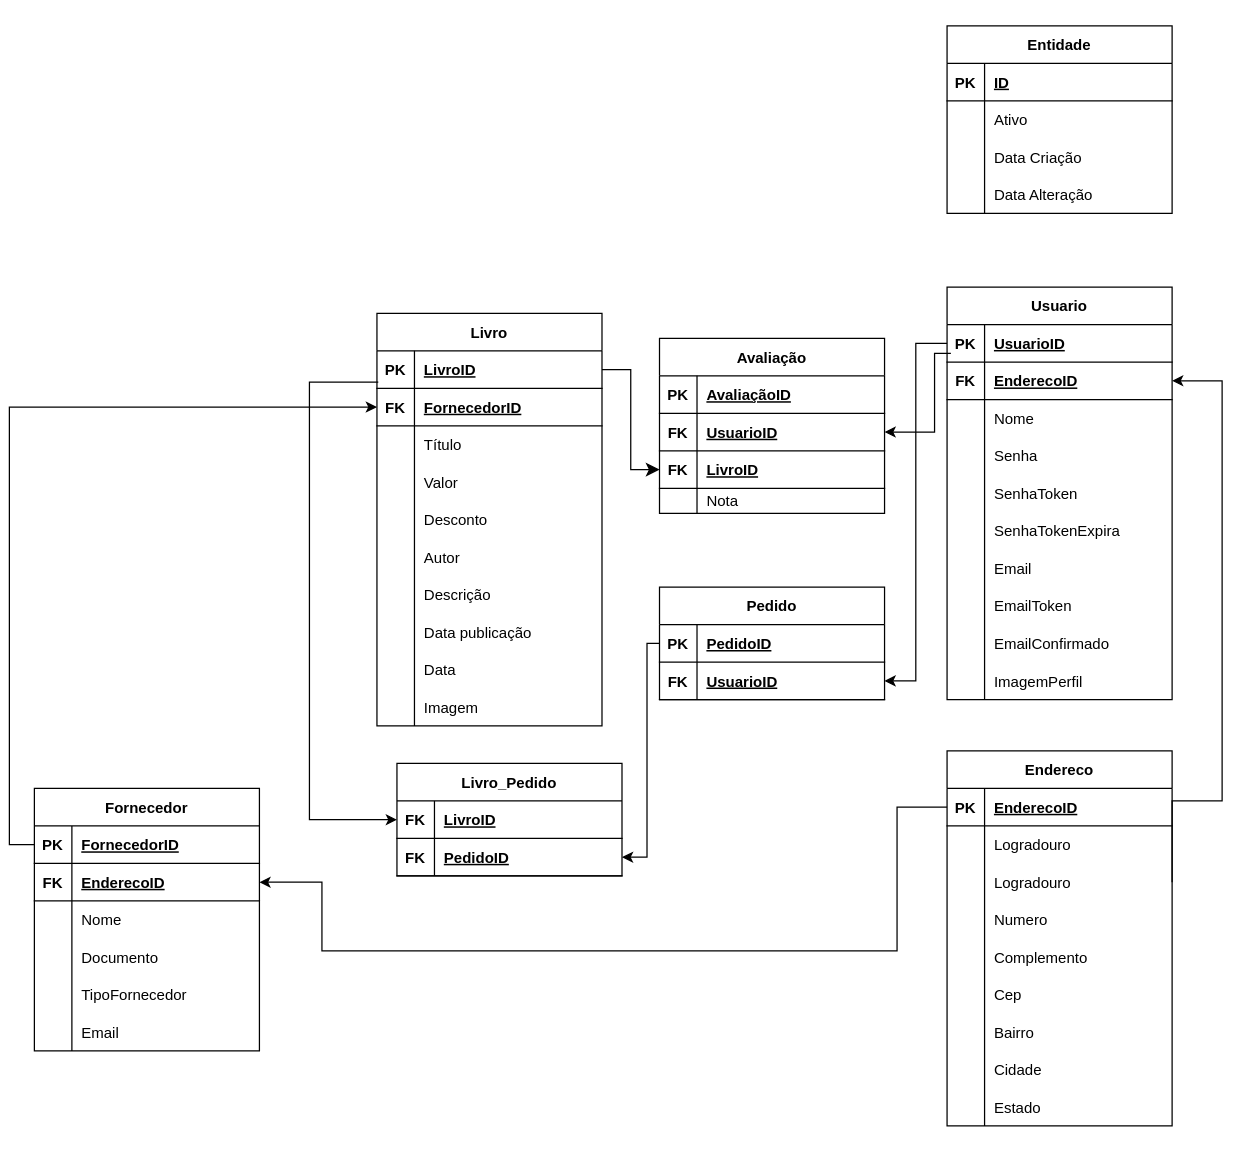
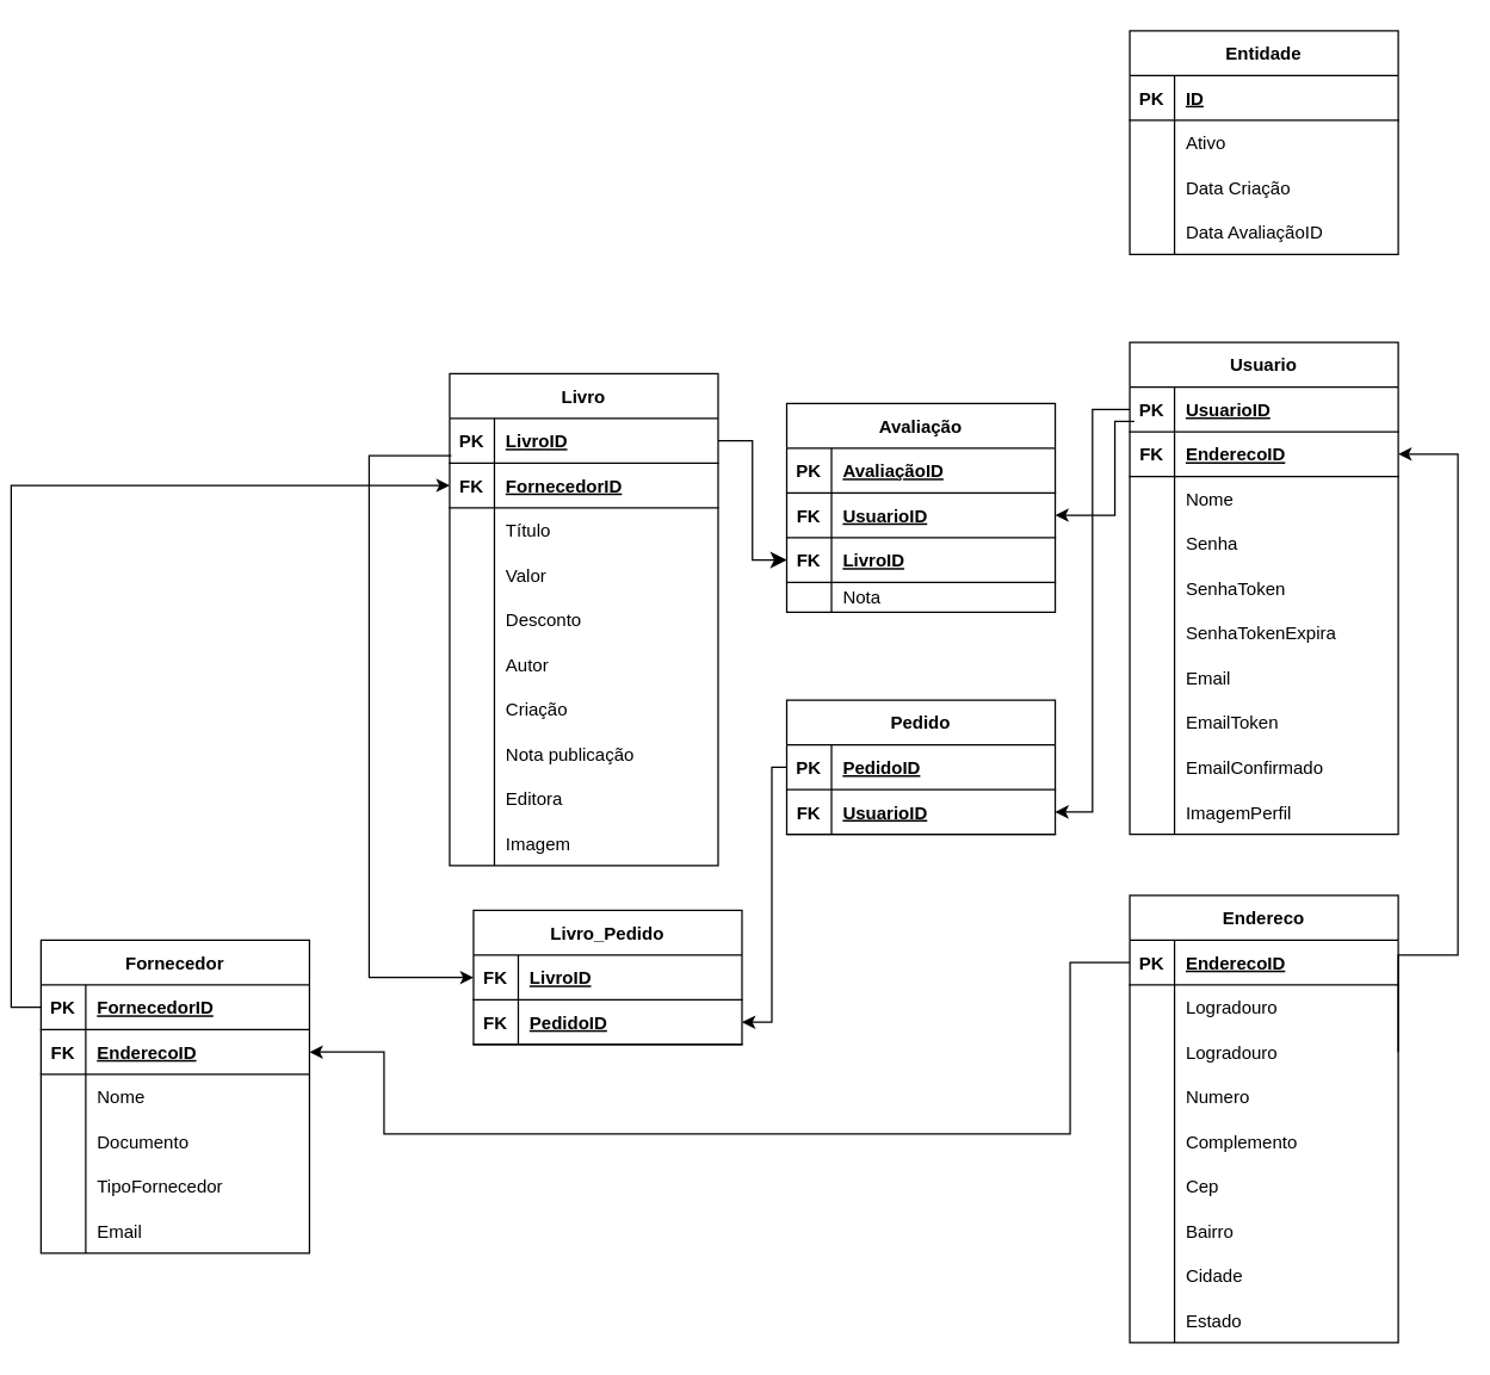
- <mxCell id="122" value="Data Alteração" style="shape=partialRectangle;connectable=0;fillColor=none;top=0;left=0;bottom=0;right=0;align=left;spacingLeft=6;overflow=hidden;" parent="120" vertex="1"><mxGeometry x="30" width="150" height="30" as="geometry"><mxRectangle width="150" height="30" as="alternateBounds" /></mxGeometry></mxCell>
+ <mxCell id="122" value="Data AvaliaçãoID" style="shape=partialRectangle;connectable=0;fillColor=none;top=0;left=0;bottom=0;right=0;align=left;spacingLeft=6;overflow=hidden;" parent="120" vertex="1"><mxGeometry x="30" width="150" height="30" as="geometry"><mxRectangle width="150" height="30" as="alternateBounds" /></mxGeometry></mxCell>
- <mxCell id="23" value="Descrição" style="shape=partialRectangle;connectable=0;fillColor=none;top=0;left=0;bottom=0;right=0;align=left;spacingLeft=6;overflow=hidden;" parent="21" vertex="1"><mxGeometry x="30" width="150" height="30" as="geometry"><mxRectangle width="150" height="30" as="alternateBounds" /></mxGeometry></mxCell>
+ <mxCell id="23" value="Criação" style="shape=partialRectangle;connectable=0;fillColor=none;top=0;left=0;bottom=0;right=0;align=left;spacingLeft=6;overflow=hidden;" parent="21" vertex="1"><mxGeometry x="30" width="150" height="30" as="geometry"><mxRectangle width="150" height="30" as="alternateBounds" /></mxGeometry></mxCell>
- <mxCell id="26" value="Data publicação" style="shape=partialRectangle;connectable=0;fillColor=none;top=0;left=0;bottom=0;right=0;align=left;spacingLeft=6;overflow=hidden;" parent="24" vertex="1"><mxGeometry x="30" width="150" height="30" as="geometry"><mxRectangle width="150" height="30" as="alternateBounds" /></mxGeometry></mxCell>
+ <mxCell id="26" value="Nota publicação" style="shape=partialRectangle;connectable=0;fillColor=none;top=0;left=0;bottom=0;right=0;align=left;spacingLeft=6;overflow=hidden;" parent="24" vertex="1"><mxGeometry x="30" width="150" height="30" as="geometry"><mxRectangle width="150" height="30" as="alternateBounds" /></mxGeometry></mxCell>
- <mxCell id="29" value="Data" style="shape=partialRectangle;connectable=0;fillColor=none;top=0;left=0;bottom=0;right=0;align=left;spacingLeft=6;overflow=hidden;" parent="27" vertex="1"><mxGeometry x="30" width="150" height="30" as="geometry"><mxRectangle width="150" height="30" as="alternateBounds" /></mxGeometry></mxCell>
+ <mxCell id="29" value="Editora" style="shape=partialRectangle;connectable=0;fillColor=none;top=0;left=0;bottom=0;right=0;align=left;spacingLeft=6;overflow=hidden;" parent="27" vertex="1"><mxGeometry x="30" width="150" height="30" as="geometry"><mxRectangle width="150" height="30" as="alternateBounds" /></mxGeometry></mxCell>
